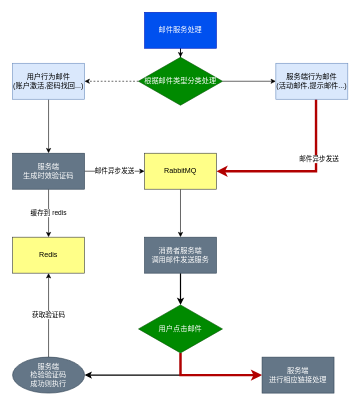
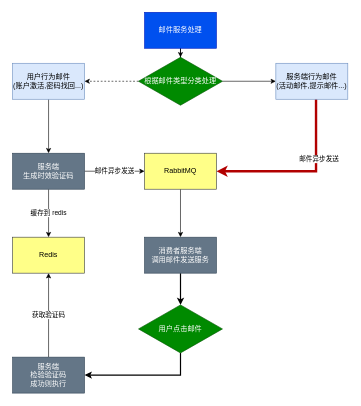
- <mxCell id="21" value="服务端&lt;br&gt;检验验证码&lt;br&gt;成功则执行" style="ellipse;whiteSpace=wrap;html=1;fillColor=#647687;fontColor=#ffffff;strokeColor=#314354;" vertex="1" parent="1"><mxGeometry x="20" y="595" width="120" height="60" as="geometry" /></mxCell>
+ <mxCell id="21" value="服务端&lt;br&gt;检验验证码&lt;br&gt;成功则执行" style="whiteSpace=wrap;html=1;fillColor=#647687;fontColor=#ffffff;strokeColor=#314354;" vertex="1" parent="1"><mxGeometry x="20" y="595" width="120" height="60" as="geometry" /></mxCell>
- <mxCell id="23" style="edgeStyle=orthogonalEdgeStyle;rounded=0;orthogonalLoop=1;jettySize=auto;html=1;exitX=0.5;exitY=1;exitDx=0;exitDy=0;entryX=0;entryY=0.5;entryDx=0;entryDy=0;strokeWidth=4;fillColor=#e51400;strokeColor=#B20000;" edge="1" parent="1" source="24" target="25"><mxGeometry relative="1" as="geometry" /></mxCell>
- <mxCell id="25" value="服务端&lt;br&gt;进行相应链接处理" style="whiteSpace=wrap;html=1;fillColor=#647687;fontColor=#ffffff;strokeColor=#314354;" vertex="1" parent="1"><mxGeometry x="436" y="595" width="120" height="60" as="geometry" /></mxCell>
